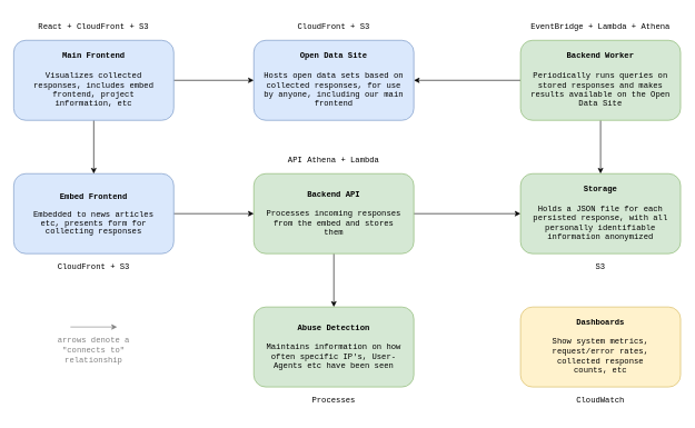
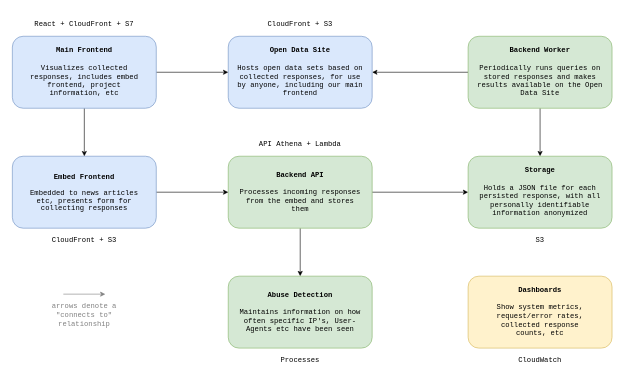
- <mxCell id="18" value="React + CloudFront + S3" style="text;html=1;strokeColor=none;fillColor=none;align=center;verticalAlign=middle;whiteSpace=wrap;rounded=0;fontFamily=Courier New;" vertex="1" parent="1"><mxGeometry x="20" y="20" width="240" height="40" as="geometry" /></mxCell>
+ <mxCell id="18" value="React + CloudFront + S7" style="text;html=1;strokeColor=none;fillColor=none;align=center;verticalAlign=middle;whiteSpace=wrap;rounded=0;fontFamily=Courier New;" vertex="1" parent="1"><mxGeometry x="20" y="20" width="240" height="40" as="geometry" /></mxCell>
- <mxCell id="21" value="EventBridge + Lambda + Athena" style="text;html=1;strokeColor=none;fillColor=none;align=center;verticalAlign=middle;whiteSpace=wrap;rounded=0;fontFamily=Courier New;" vertex="1" parent="1"><mxGeometry x="780" y="20" width="240" height="40" as="geometry" /></mxCell>
